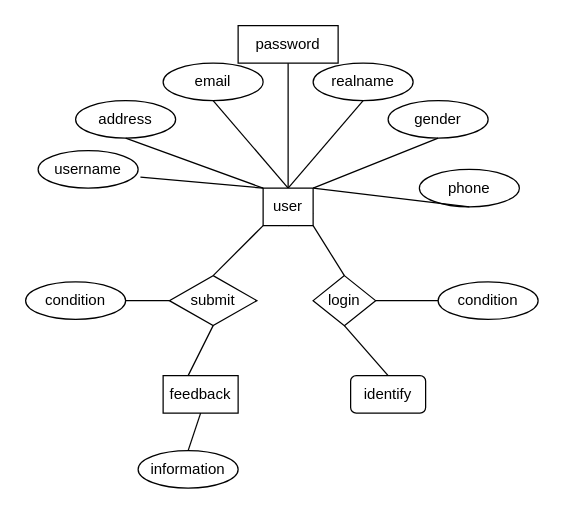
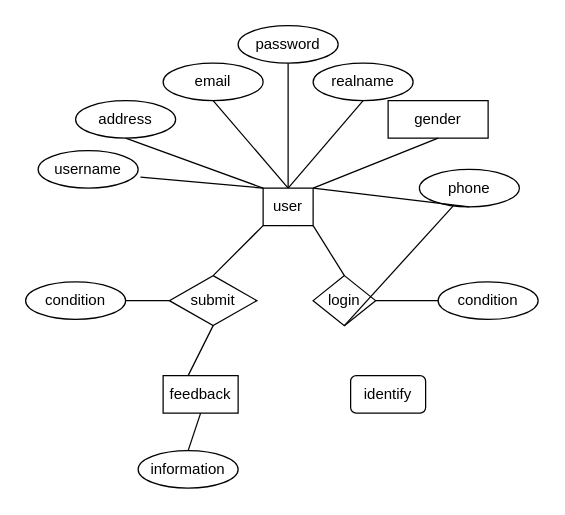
- <mxCell id="6" value="password" style="whiteSpace=wrap;html=1;rounded=0;" vertex="1" parent="1"><mxGeometry x="190" y="20" width="80" height="30" as="geometry" /></mxCell>
+ <mxCell id="6" value="password" style="ellipse;whiteSpace=wrap;html=1;" vertex="1" parent="1"><mxGeometry x="190" y="20" width="80" height="30" as="geometry" /></mxCell>
- <mxCell id="4" value="gender" style="ellipse;whiteSpace=wrap;html=1;" vertex="1" parent="1"><mxGeometry x="310" y="80" width="80" height="30" as="geometry" /></mxCell>
+ <mxCell id="4" value="gender" style="whiteSpace=wrap;html=1;rounded=0;" vertex="1" parent="1"><mxGeometry x="310" y="80" width="80" height="30" as="geometry" /></mxCell>
- <mxCell id="26" value="" style="endArrow=none;html=1;rounded=0;exitX=0.5;exitY=1;exitDx=0;exitDy=0;entryX=0.5;entryY=0;entryDx=0;entryDy=0;" edge="1" parent="1" source="25" target="18"><mxGeometry width="50" height="50" relative="1" as="geometry"><mxPoint x="320" y="260" as="sourcePoint" /><mxPoint x="405" y="230" as="targetPoint" /></mxGeometry></mxCell>
+ <mxCell id="26" value="" style="endArrow=none;html=1;rounded=0;exitX=0.5;exitY=1;exitDx=0;exitDy=0;" edge="1" parent="1" source="25" target="8"><mxGeometry width="50" height="50" relative="1" as="geometry"><mxPoint x="320" y="260" as="sourcePoint" /><mxPoint x="405" y="230" as="targetPoint" /></mxGeometry></mxCell>
